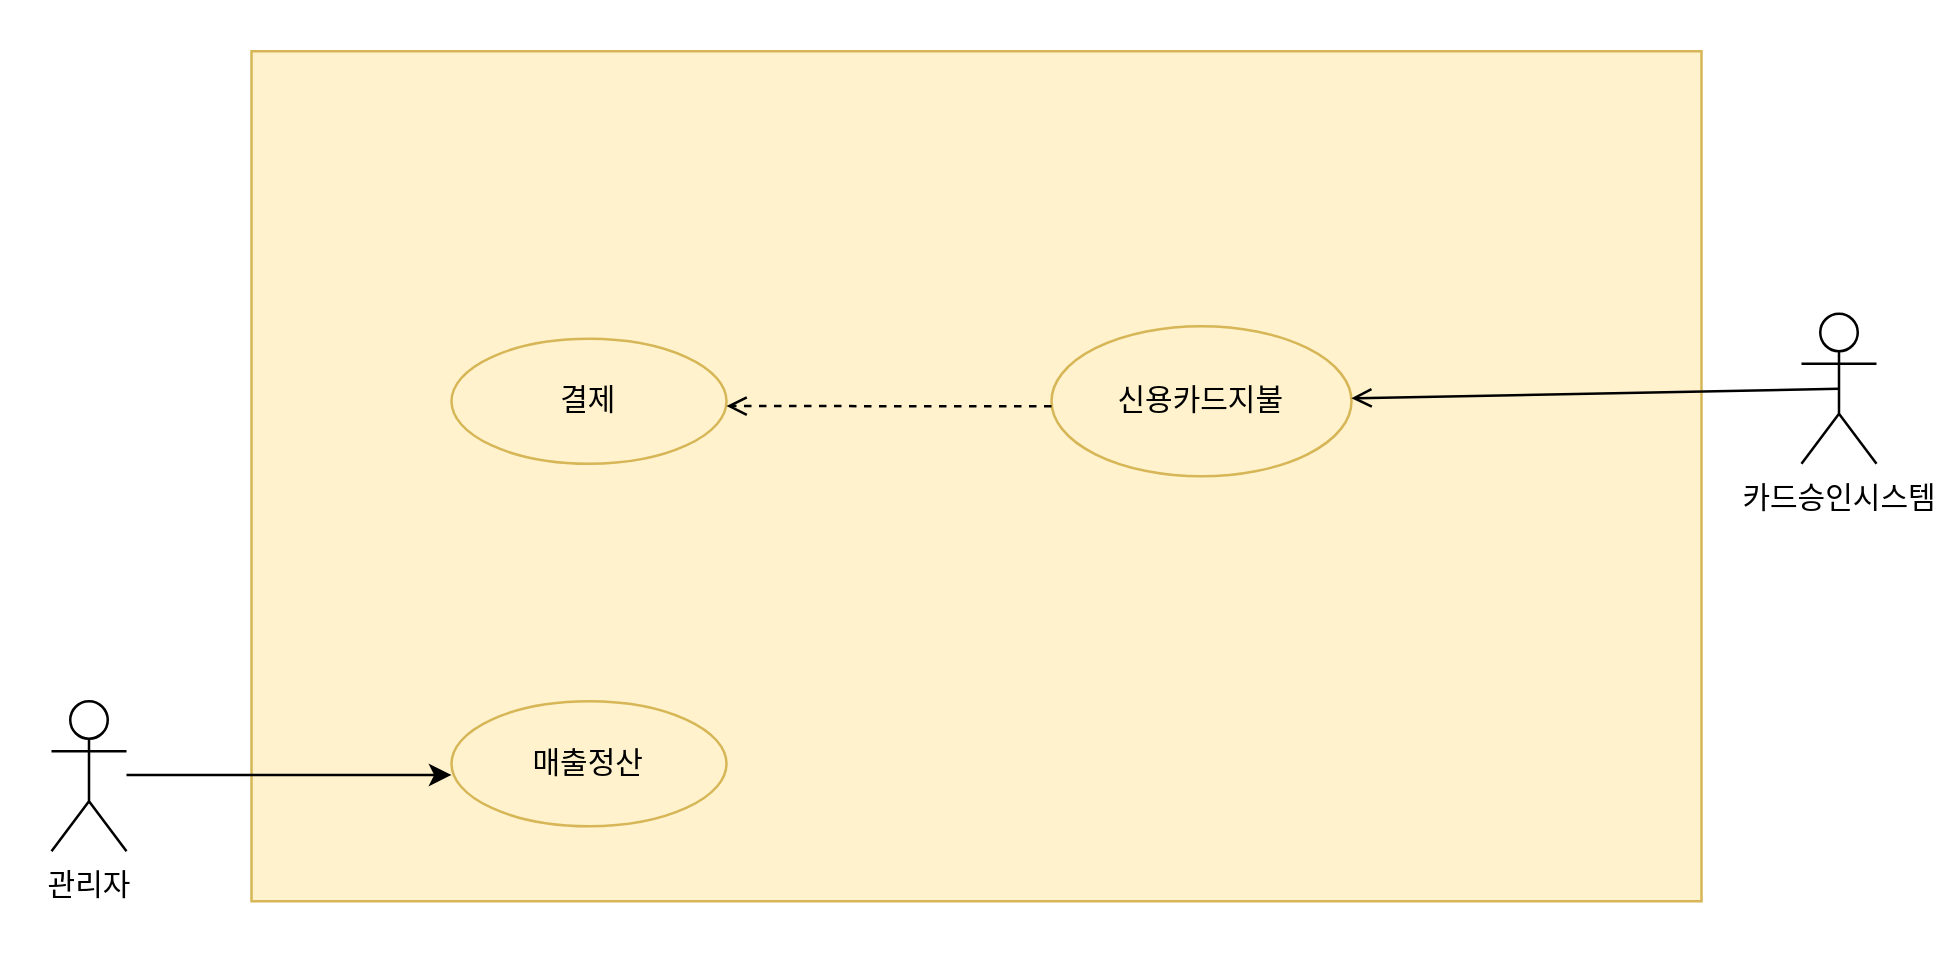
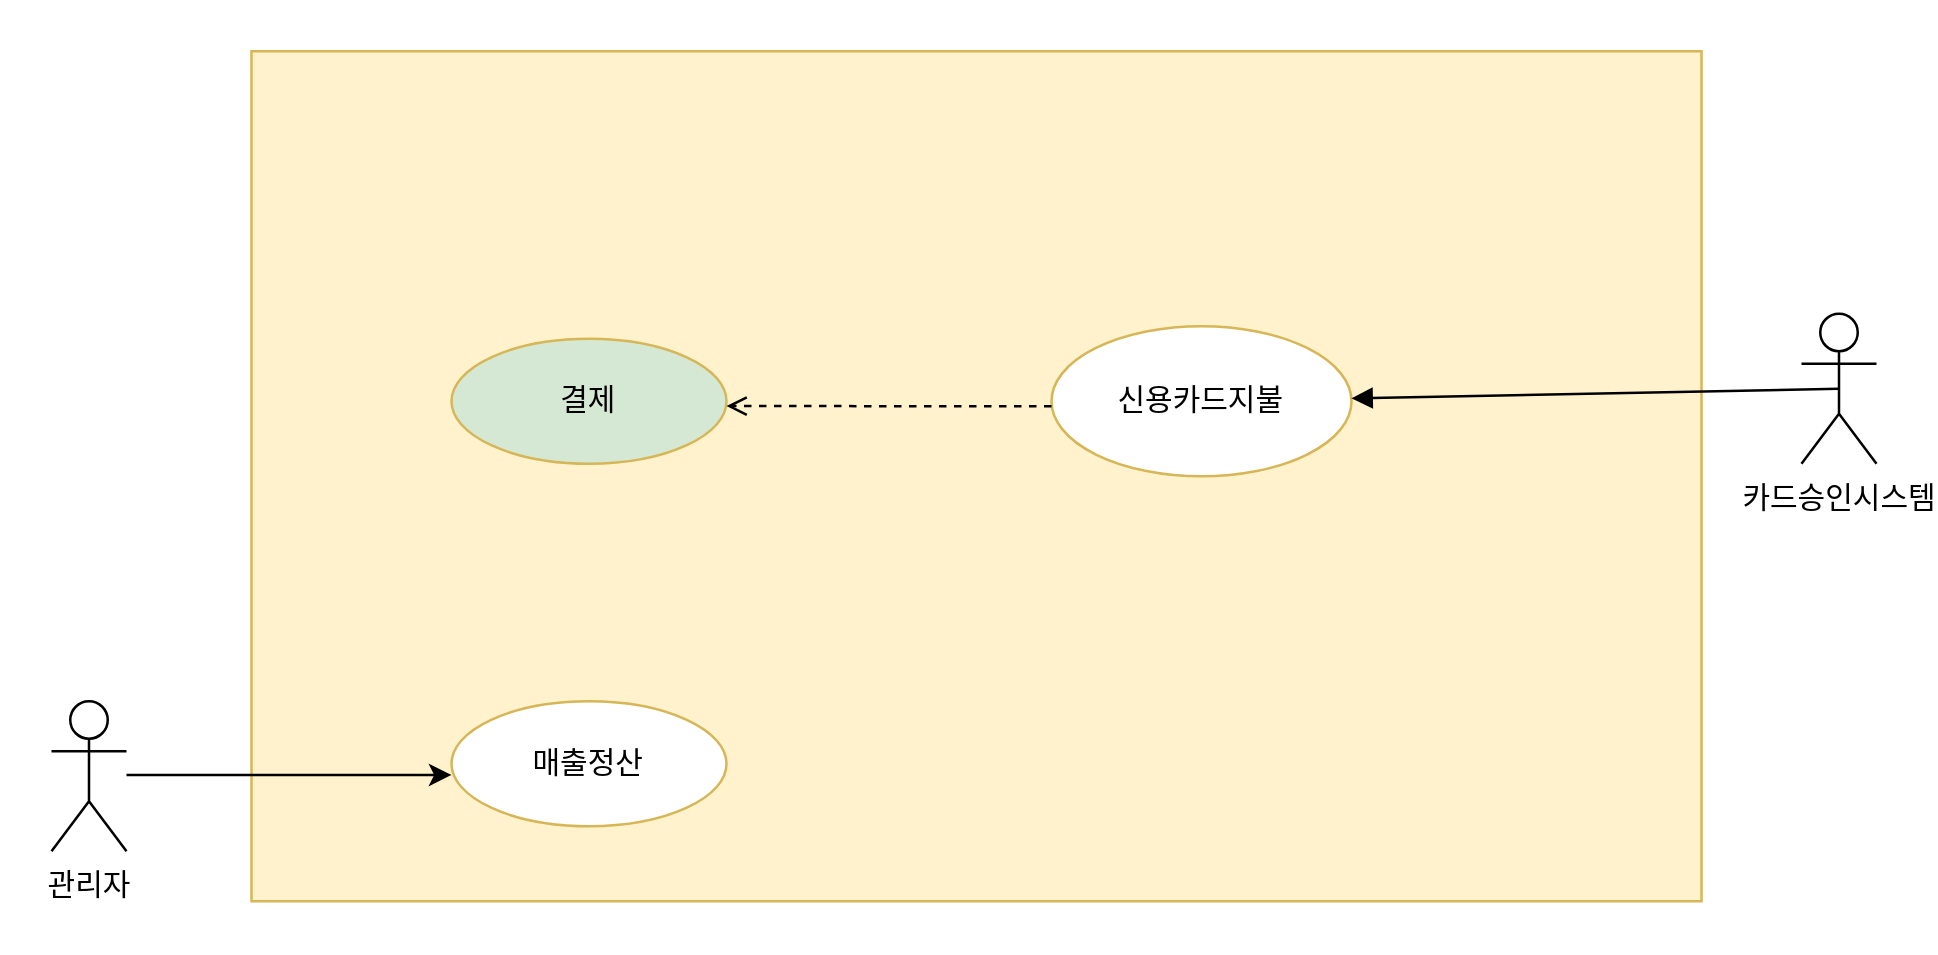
- <mxCell id="6" value="" style="html=1;verticalAlign=bottom;endArrow=open;rounded=0;exitX=0.5;exitY=0.5;exitDx=0;exitDy=0;exitPerimeter=0;" parent="1" source="4" target="5" edge="1"><mxGeometry width="80" relative="1" as="geometry"><mxPoint x="400" y="240" as="sourcePoint" /><mxPoint x="480" y="240" as="targetPoint" /></mxGeometry></mxCell>
+ <mxCell id="6" value="" style="html=1;verticalAlign=bottom;endArrow=block;rounded=0;exitX=0.5;exitY=0.5;exitDx=0;exitDy=0;exitPerimeter=0;" parent="1" source="4" target="5" edge="1"><mxGeometry width="80" relative="1" as="geometry"><mxPoint x="400" y="240" as="sourcePoint" /><mxPoint x="480" y="240" as="targetPoint" /></mxGeometry></mxCell>
- <mxCell id="3" value="결제" style="ellipse;whiteSpace=wrap;html=1;fillColor=#fff2cc;strokeColor=#d6b656;" parent="1" vertex="1"><mxGeometry x="180" y="135" width="110" height="50" as="geometry" /></mxCell>
+ <mxCell id="3" value="결제" style="ellipse;whiteSpace=wrap;html=1;fillColor=#d5e8d4;strokeColor=#d6b656;" parent="1" vertex="1"><mxGeometry x="180" y="135" width="110" height="50" as="geometry" /></mxCell>
- <mxCell id="5" value="신용카드지불" style="ellipse;whiteSpace=wrap;html=1;fillColor=#fff2cc;strokeColor=#d6b656;" parent="1" vertex="1"><mxGeometry x="420" y="130" width="120" height="60" as="geometry" /></mxCell>
+ <mxCell id="5" value="신용카드지불" style="ellipse;whiteSpace=wrap;html=1;fillColor=#ffffff;strokeColor=#d6b656;" parent="1" vertex="1"><mxGeometry x="420" y="130" width="120" height="60" as="geometry" /></mxCell>
- <mxCell id="9" value="매출정산" style="ellipse;whiteSpace=wrap;html=1;fillColor=#fff2cc;strokeColor=#d6b656;" parent="1" vertex="1"><mxGeometry x="180" y="280" width="110" height="50" as="geometry" /></mxCell>
+ <mxCell id="9" value="매출정산" style="ellipse;whiteSpace=wrap;html=1;fillColor=#ffffff;strokeColor=#d6b656;" parent="1" vertex="1"><mxGeometry x="180" y="280" width="110" height="50" as="geometry" /></mxCell>
